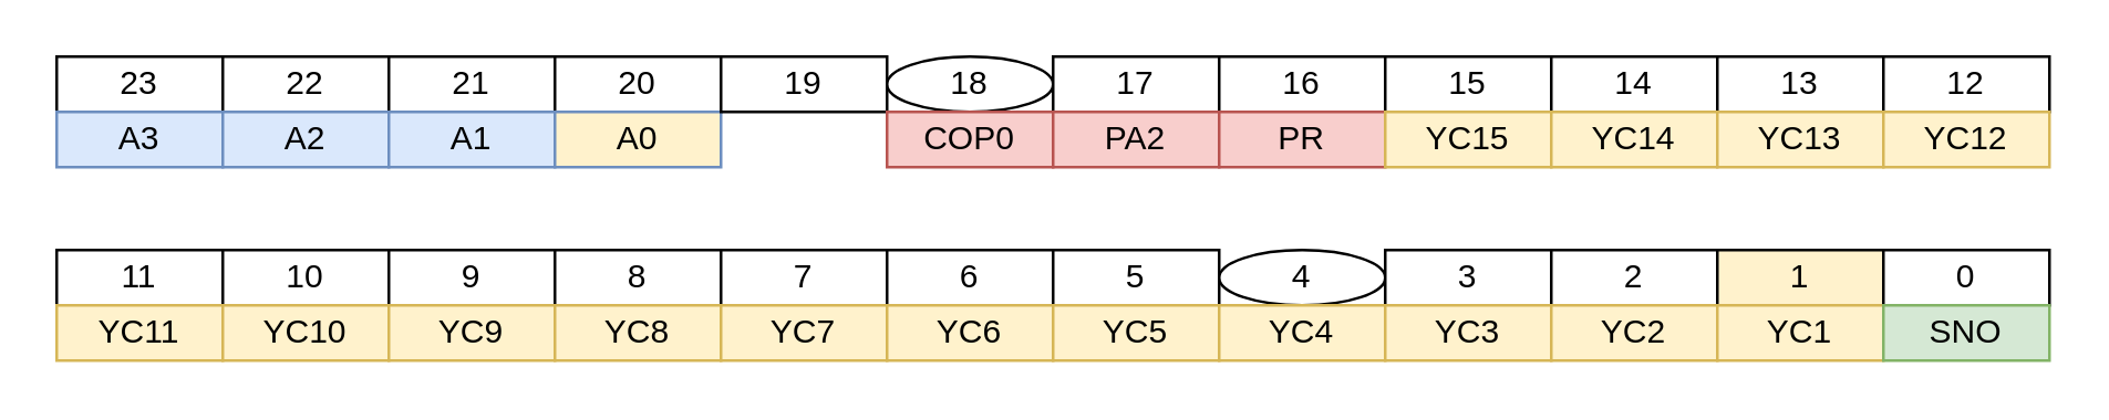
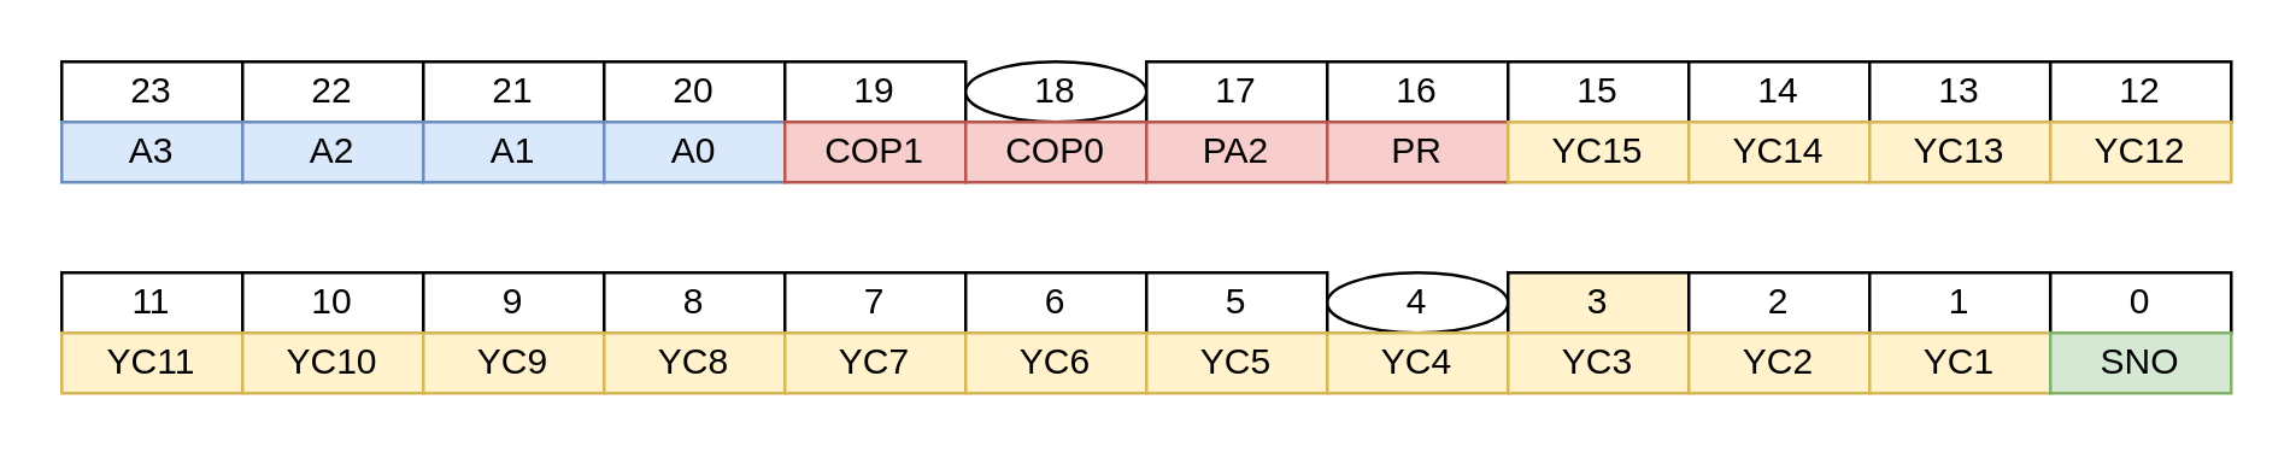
- <mxCell id="9" value="A0" style="rounded=0;whiteSpace=wrap;html=1;fillColor=#fff2cc;strokeColor=#6c8ebf;" vertex="1" parent="1"><mxGeometry x="200" y="40" width="60" height="20" as="geometry" /></mxCell>
+ <mxCell id="9" value="A0" style="rounded=0;whiteSpace=wrap;html=1;fillColor=#dae8fc;strokeColor=#6c8ebf;" vertex="1" parent="1"><mxGeometry x="200" y="40" width="60" height="20" as="geometry" /></mxCell>
+ <mxCell id="11" value="COP1" style="rounded=0;whiteSpace=wrap;html=1;fillColor=#f8cecc;strokeColor=#b85450;" vertex="1" parent="1"><mxGeometry x="260" y="40" width="60" height="20" as="geometry" /></mxCell>
- <mxCell id="42" value="3" style="rounded=0;whiteSpace=wrap;html=1;" vertex="1" parent="1"><mxGeometry x="500" y="90" width="60" height="20" as="geometry" /></mxCell>
+ <mxCell id="42" value="3" style="rounded=0;whiteSpace=wrap;html=1;fillColor=#fff2cc;" vertex="1" parent="1"><mxGeometry x="500" y="90" width="60" height="20" as="geometry" /></mxCell>
- <mxCell id="46" value="1" style="rounded=0;whiteSpace=wrap;html=1;fillColor=#fff2cc;" vertex="1" parent="1"><mxGeometry x="620" y="90" width="60" height="20" as="geometry" /></mxCell>
+ <mxCell id="46" value="1" style="rounded=0;whiteSpace=wrap;html=1;" vertex="1" parent="1"><mxGeometry x="620" y="90" width="60" height="20" as="geometry" /></mxCell>
